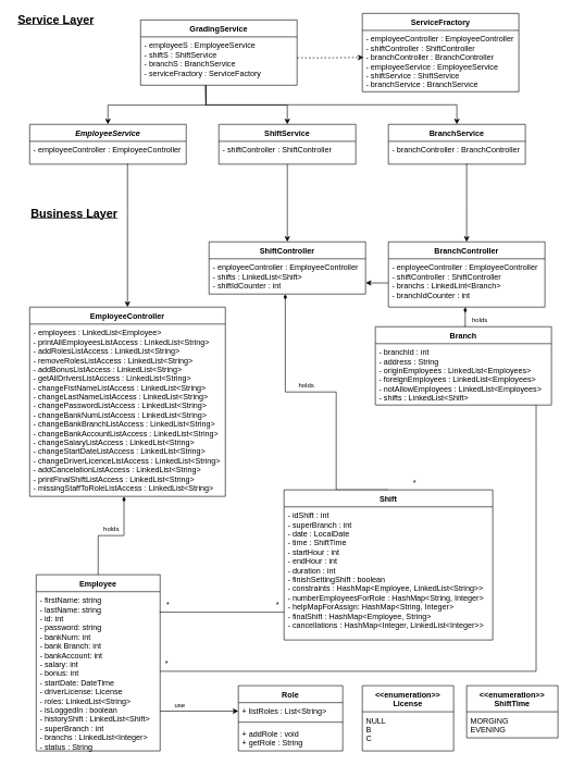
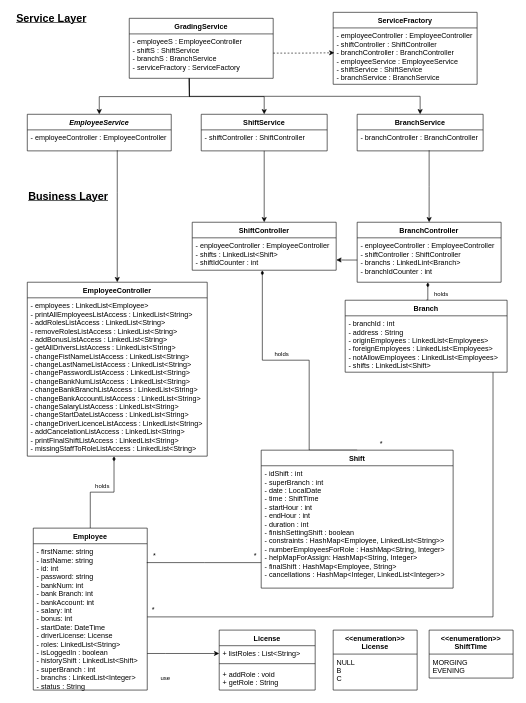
- <mxCell id="29" value="- employeeS : EmployeeService&#10;- shiftS : ShiftService&#10;- branchS : BranchService&#10;- serviceFractory : ServiceFactory" style="text;align=left;verticalAlign=top;spacingLeft=4;spacingRight=4;overflow=hidden;rotatable=0;points=[[0,0.5],[1,0.5]];portConstraint=eastwest;" parent="28" vertex="1"><mxGeometry y="26" width="240" height="64" as="geometry" /></mxCell>
+ <mxCell id="29" value="- employeeS : EmployeeController&#10;- shiftS : ShiftService&#10;- branchS : BranchService&#10;- serviceFractory : ServiceFactory" style="text;align=left;verticalAlign=top;spacingLeft=4;spacingRight=4;overflow=hidden;rotatable=0;points=[[0,0.5],[1,0.5]];portConstraint=eastwest;" parent="28" vertex="1"><mxGeometry y="26" width="240" height="64" as="geometry" /></mxCell>
- <mxCell id="39" value="Role" style="swimlane;fontStyle=1;align=center;verticalAlign=top;childLayout=stackLayout;horizontal=1;startSize=26;horizontalStack=0;resizeParent=1;resizeParentMax=0;resizeLast=0;collapsible=1;marginBottom=0;" parent="1" vertex="1"><mxGeometry x="365" y="1050" width="160" height="100" as="geometry" /></mxCell>
+ <mxCell id="39" value="License" style="swimlane;fontStyle=1;align=center;verticalAlign=top;childLayout=stackLayout;horizontal=1;startSize=26;horizontalStack=0;resizeParent=1;resizeParentMax=0;resizeLast=0;collapsible=1;marginBottom=0;" parent="1" vertex="1"><mxGeometry x="365" y="1050" width="160" height="100" as="geometry" /></mxCell>
- <mxCell id="52" value="&lt;font style=&quot;font-size: 10px;&quot;&gt;use&lt;/font&gt;" style="text;html=1;align=center;verticalAlign=middle;resizable=0;points=[];autosize=1;strokeColor=none;fillColor=none;" parent="1" vertex="1"><mxGeometry x="260" y="1070" width="30" height="20" as="geometry" /></mxCell>
+ <mxCell id="52" value="&lt;font style=&quot;font-size: 10px;&quot;&gt;use&lt;/font&gt;" style="text;html=1;align=center;verticalAlign=middle;resizable=0;points=[];autosize=1;strokeColor=none;fillColor=none;" parent="1" vertex="1"><mxGeometry x="260" y="1120" width="30" height="20" as="geometry" /></mxCell>
